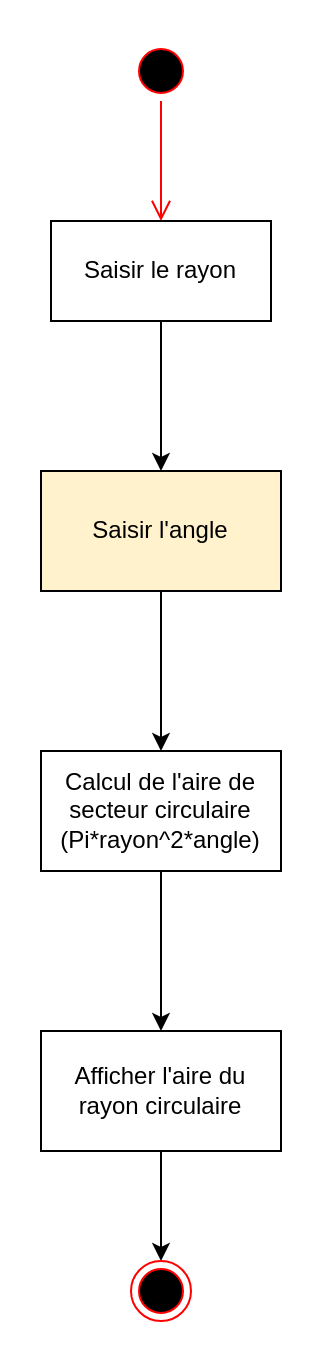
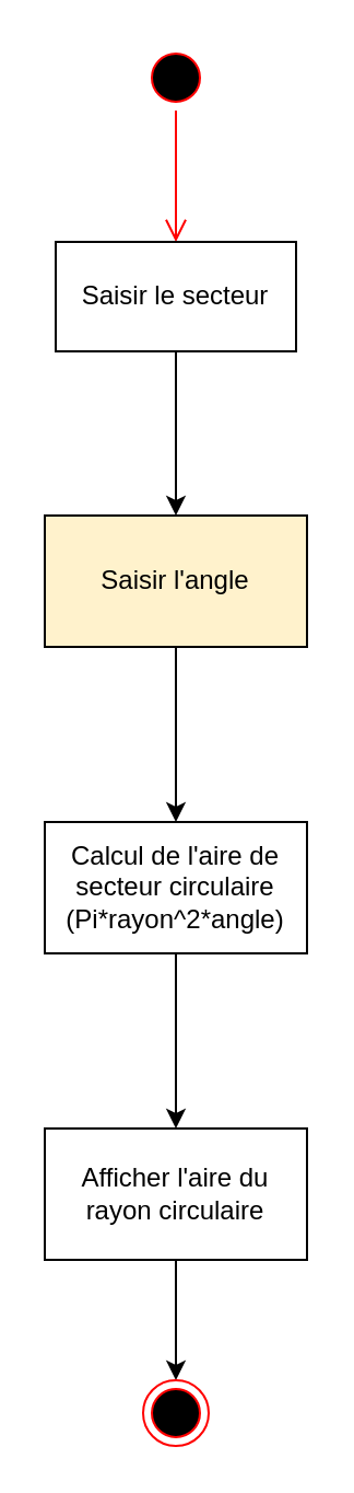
- <mxCell id="5" value="Saisir le rayon" style="html=1;whiteSpace=wrap;" vertex="1" parent="1"><mxGeometry x="25" y="110" width="110" height="50" as="geometry" /></mxCell>
+ <mxCell id="5" value="Saisir le secteur" style="html=1;whiteSpace=wrap;" vertex="1" parent="1"><mxGeometry x="25" y="110" width="110" height="50" as="geometry" /></mxCell>
